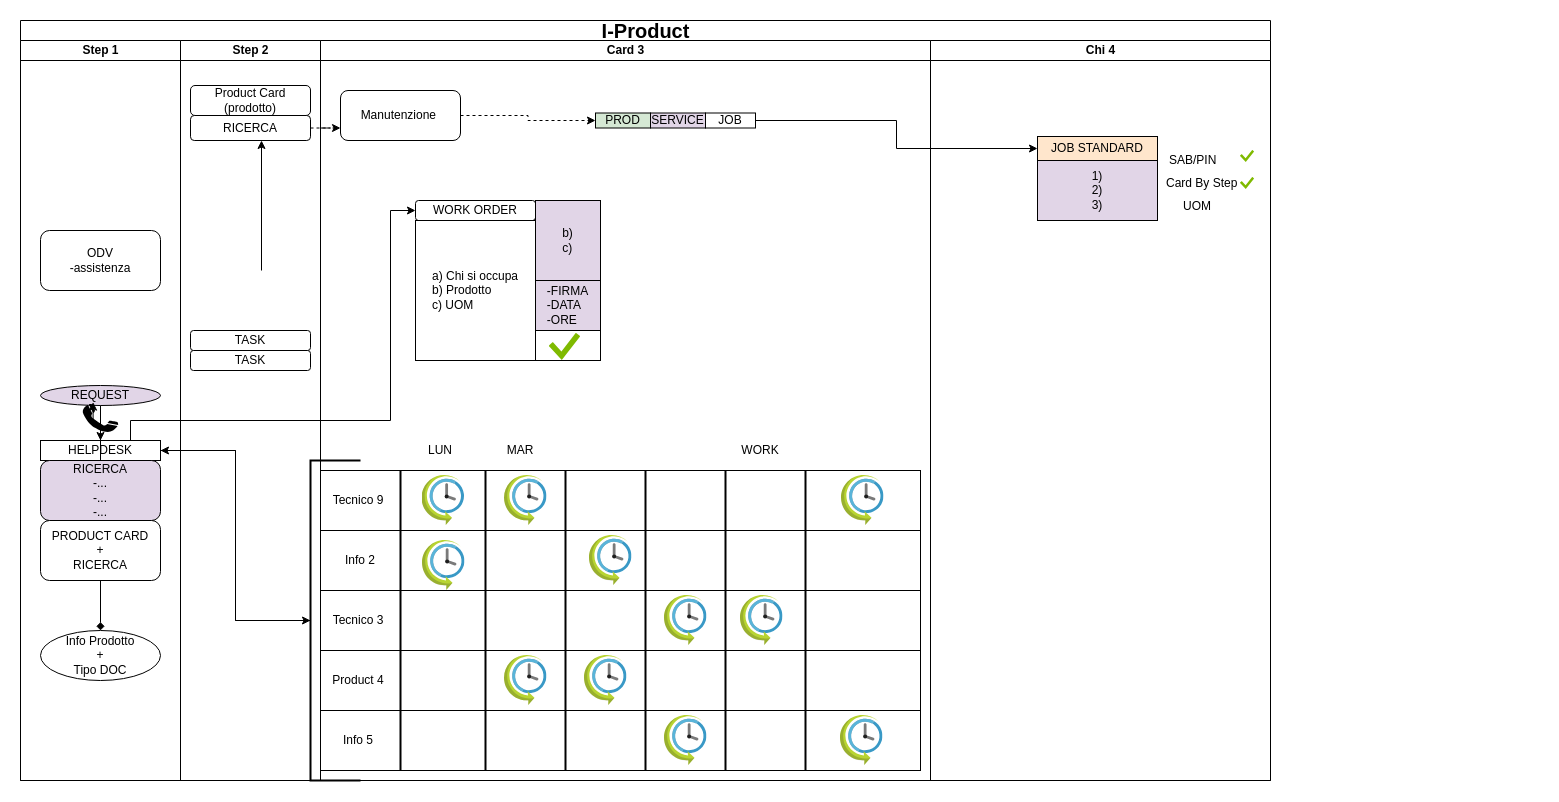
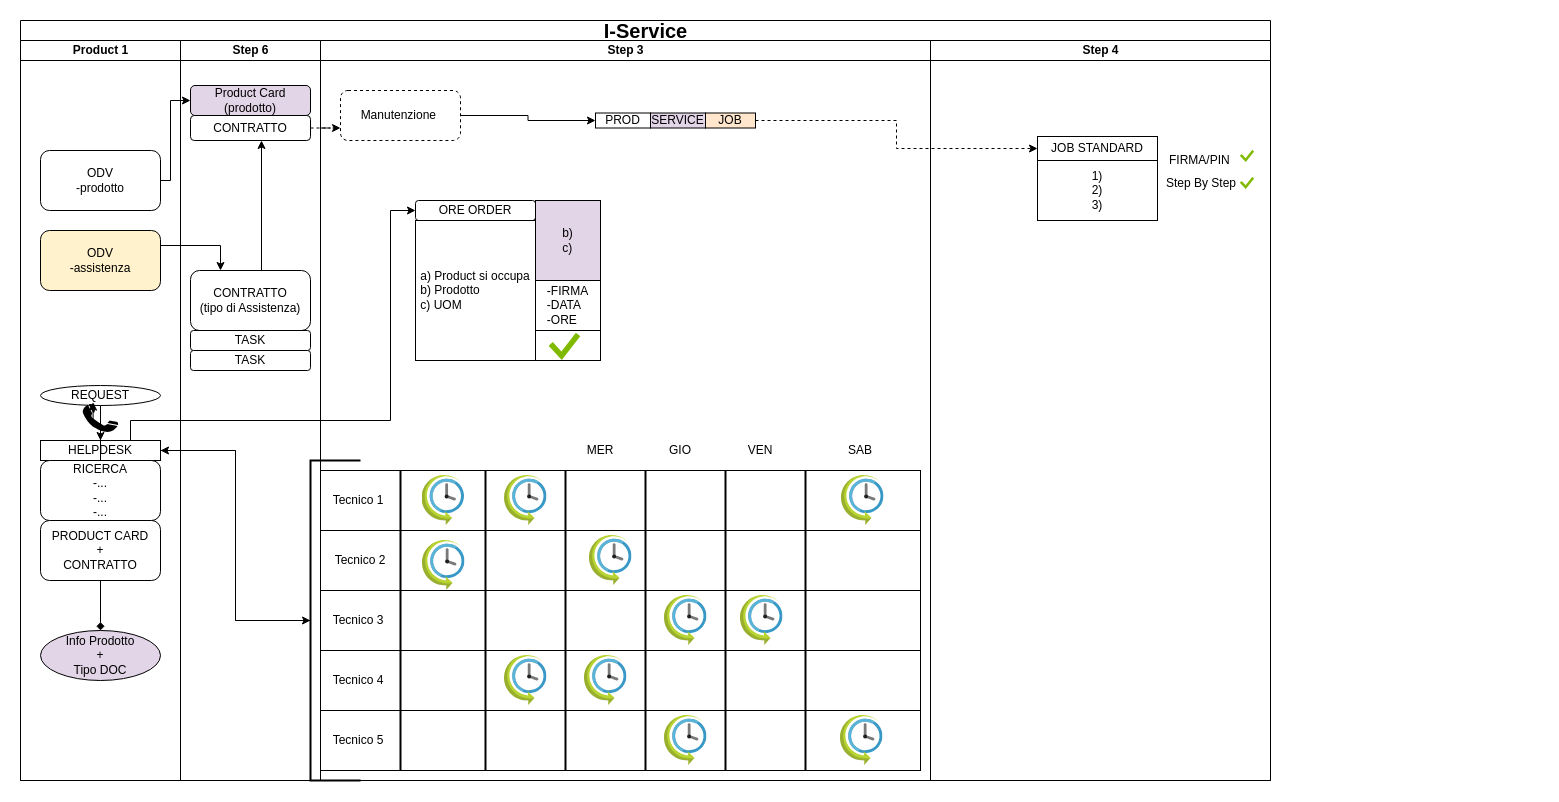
- <mxCell id="2" value="&lt;font face=&quot;Helvetica&quot; style=&quot;font-size: 20px&quot;&gt;I-Product&lt;/font&gt;" style="swimlane;html=1;childLayout=stackLayout;startSize=20;rounded=0;shadow=0;labelBackgroundColor=none;strokeColor=#000000;strokeWidth=1;fillColor=#ffffff;fontFamily=Verdana;fontSize=8;fontColor=#000000;align=center;" parent="1" vertex="1"><mxGeometry x="20" y="20" width="1250" height="760" as="geometry" /></mxCell>
+ <mxCell id="2" value="&lt;font face=&quot;Helvetica&quot; style=&quot;font-size: 20px&quot;&gt;I-Service&lt;/font&gt;" style="swimlane;html=1;childLayout=stackLayout;startSize=20;rounded=0;shadow=0;labelBackgroundColor=none;strokeColor=#000000;strokeWidth=1;fillColor=#ffffff;fontFamily=Verdana;fontSize=8;fontColor=#000000;align=center;" parent="1" vertex="1"><mxGeometry x="20" y="20" width="1250" height="760" as="geometry" /></mxCell>
- <mxCell id="3" value="Step 1" style="swimlane;html=1;startSize=20;" parent="2" vertex="1"><mxGeometry y="20" width="160" height="740" as="geometry" /></mxCell>
+ <mxCell id="3" value="Product 1" style="swimlane;html=1;startSize=20;" parent="2" vertex="1"><mxGeometry y="20" width="160" height="740" as="geometry" /></mxCell>
- <mxCell id="16" value="Step 2" style="swimlane;html=1;startSize=20;" parent="2" vertex="1"><mxGeometry x="160" y="20" width="140" height="740" as="geometry" /></mxCell>
+ <mxCell id="16" value="Step 6" style="swimlane;html=1;startSize=20;" parent="2" vertex="1"><mxGeometry x="160" y="20" width="140" height="740" as="geometry" /></mxCell>
- <mxCell id="31" value="Card 3" style="swimlane;html=1;startSize=20;" parent="2" vertex="1"><mxGeometry x="300" y="20" width="610" height="740" as="geometry" /></mxCell>
+ <mxCell id="31" value="Step 3" style="swimlane;html=1;startSize=20;" parent="2" vertex="1"><mxGeometry x="300" y="20" width="610" height="740" as="geometry" /></mxCell>
- <mxCell id="86" value="Chi 4" style="swimlane;html=1;startSize=20;" vertex="1" parent="1"><mxGeometry x="930" y="40" width="340" height="740" as="geometry" /></mxCell>
+ <mxCell id="86" value="Step 4" style="swimlane;html=1;startSize=20;" vertex="1" parent="1"><mxGeometry x="930" y="40" width="340" height="740" as="geometry" /></mxCell>
- <mxCell id="19" value="Product Card (prodotto)&lt;br&gt;" style="rounded=1;whiteSpace=wrap;html=1;" vertex="1" parent="18"><mxGeometry width="120" height="30" as="geometry" /></mxCell>
+ <mxCell id="19" value="Product Card (prodotto)&lt;br&gt;" style="rounded=1;whiteSpace=wrap;html=1;fillColor=#e1d5e7;" vertex="1" parent="18"><mxGeometry width="120" height="30" as="geometry" /></mxCell>
- <mxCell id="33" value="Manutenzione&amp;nbsp;" style="rounded=1;whiteSpace=wrap;html=1;" vertex="1" parent="31"><mxGeometry x="20" y="50" width="120" height="50" as="geometry" /></mxCell>
+ <mxCell id="33" value="Manutenzione&amp;nbsp;" style="rounded=1;whiteSpace=wrap;html=1;dashed=1;" vertex="1" parent="31"><mxGeometry x="20" y="50" width="120" height="50" as="geometry" /></mxCell>
- <mxCell id="32" style="edgeStyle=orthogonalEdgeStyle;rounded=0;orthogonalLoop=1;jettySize=auto;html=1;entryX=0;entryY=0.5;entryDx=0;entryDy=0;dashed=1;" edge="1" parent="31" source="33" target="83"><mxGeometry relative="1" as="geometry" /></mxCell>
+ <mxCell id="32" style="edgeStyle=orthogonalEdgeStyle;rounded=0;orthogonalLoop=1;jettySize=auto;html=1;entryX=0;entryY=0.5;entryDx=0;entryDy=0;" edge="1" parent="31" source="33" target="83"><mxGeometry relative="1" as="geometry" /></mxCell>
- <mxCell id="83" value="PROD" style="rounded=0;whiteSpace=wrap;html=1;fillColor=#d5e8d4;" vertex="1" parent="82"><mxGeometry width="55" height="15" as="geometry" /></mxCell>
+ <mxCell id="83" value="PROD" style="rounded=0;whiteSpace=wrap;html=1;" vertex="1" parent="82"><mxGeometry width="55" height="15" as="geometry" /></mxCell>
- <mxCell id="85" value="JOB" style="rounded=0;whiteSpace=wrap;html=1;" vertex="1" parent="82"><mxGeometry x="110" width="50" height="15" as="geometry" /></mxCell>
+ <mxCell id="85" value="JOB" style="rounded=0;whiteSpace=wrap;html=1;fillColor=#ffe6cc;" vertex="1" parent="82"><mxGeometry x="110" width="50" height="15" as="geometry" /></mxCell>
- <mxCell id="20" value="RICERCA" style="rounded=1;whiteSpace=wrap;html=1;" vertex="1" parent="18"><mxGeometry y="30" width="120" height="25" as="geometry" /></mxCell>
+ <mxCell id="20" value="CONTRATTO" style="rounded=1;whiteSpace=wrap;html=1;" vertex="1" parent="18"><mxGeometry y="30" width="120" height="25" as="geometry" /></mxCell>
- <mxCell id="96" style="edgeStyle=orthogonalEdgeStyle;rounded=0;orthogonalLoop=1;jettySize=auto;html=1;entryX=0;entryY=0.5;entryDx=0;entryDy=0;" edge="1" parent="1" source="85" target="89"><mxGeometry relative="1" as="geometry" /></mxCell>
+ <mxCell id="96" style="edgeStyle=orthogonalEdgeStyle;rounded=0;orthogonalLoop=1;jettySize=auto;html=1;entryX=0;entryY=0.5;entryDx=0;entryDy=0;dashed=1;" edge="1" parent="1" source="85" target="89"><mxGeometry relative="1" as="geometry" /></mxCell>
+ <mxCell id="25" style="edgeStyle=orthogonalEdgeStyle;rounded=0;orthogonalLoop=1;jettySize=auto;html=1;entryX=0;entryY=0.5;entryDx=0;entryDy=0;" edge="1" parent="2" source="4" target="19"><mxGeometry relative="1" as="geometry"><Array as="points"><mxPoint x="150" y="160" /><mxPoint x="150" y="80" /></Array></mxGeometry></mxCell>
- <mxCell id="89" value="JOB STANDARD" style="rounded=0;whiteSpace=wrap;html=1;fillColor=#ffe6cc;" vertex="1" parent="88"><mxGeometry width="120" height="24" as="geometry" /></mxCell>
+ <mxCell id="89" value="JOB STANDARD" style="rounded=0;whiteSpace=wrap;html=1;" vertex="1" parent="88"><mxGeometry width="120" height="24" as="geometry" /></mxCell>
- <mxCell id="92" value="SAB/PIN" style="text;html=1;resizable=0;points=[];autosize=1;align=left;verticalAlign=top;spacingTop=-4;" vertex="1" parent="1"><mxGeometry x="1167" y="150" width="80" height="20" as="geometry" /></mxCell>
+ <mxCell id="92" value="FIRMA/PIN" style="text;html=1;resizable=0;points=[];autosize=1;align=left;verticalAlign=top;spacingTop=-4;" vertex="1" parent="1"><mxGeometry x="1167" y="150" width="80" height="20" as="geometry" /></mxCell>
+ <mxCell id="4" value="ODV&lt;br&gt;-prodotto&lt;br&gt;" style="rounded=1;whiteSpace=wrap;html=1;" vertex="1" parent="3"><mxGeometry x="20" y="110" width="120" height="60" as="geometry" /></mxCell>
- <mxCell id="94" value="Card By Step" style="text;html=1;resizable=0;points=[];autosize=1;align=left;verticalAlign=top;spacingTop=-4;" vertex="1" parent="1"><mxGeometry x="1164" y="173" width="90" height="20" as="geometry" /></mxCell>
+ <mxCell id="94" value="Step By Step" style="text;html=1;resizable=0;points=[];autosize=1;align=left;verticalAlign=top;spacingTop=-4;" vertex="1" parent="1"><mxGeometry x="1164" y="173" width="90" height="20" as="geometry" /></mxCell>
- <mxCell id="90" value="1)&lt;br&gt;2)&lt;br&gt;3)&lt;br&gt;" style="rounded=0;whiteSpace=wrap;html=1;fillColor=#e1d5e7;" vertex="1" parent="88"><mxGeometry y="24" width="120" height="60" as="geometry" /></mxCell>
+ <mxCell id="90" value="1)&lt;br&gt;2)&lt;br&gt;3)&lt;br&gt;" style="rounded=0;whiteSpace=wrap;html=1;" vertex="1" parent="88"><mxGeometry y="24" width="120" height="60" as="geometry" /></mxCell>
- <mxCell id="91" value="UOM" style="text;html=1;strokeColor=none;fillColor=none;align=center;verticalAlign=middle;whiteSpace=wrap;rounded=0;" vertex="1" parent="88"><mxGeometry x="140" y="60" width="40" height="20" as="geometry" /></mxCell>
- <mxCell id="36" value="WORK ORDER" style="rounded=1;whiteSpace=wrap;html=1;" vertex="1" parent="35"><mxGeometry width="120" height="20" as="geometry" /></mxCell>
+ <mxCell id="36" value="ORE ORDER" style="rounded=1;whiteSpace=wrap;html=1;" vertex="1" parent="35"><mxGeometry width="120" height="20" as="geometry" /></mxCell>
+ <mxCell id="26" style="edgeStyle=orthogonalEdgeStyle;rounded=0;orthogonalLoop=1;jettySize=auto;html=1;entryX=0.25;entryY=0;entryDx=0;entryDy=0;exitX=1;exitY=0.25;exitDx=0;exitDy=0;" edge="1" parent="2" source="5" target="22"><mxGeometry relative="1" as="geometry"><mxPoint x="150" y="230" as="sourcePoint" /></mxGeometry></mxCell>
- <mxCell id="5" value="ODV&lt;br&gt;-assistenza&lt;br&gt;" style="rounded=1;whiteSpace=wrap;html=1;" vertex="1" parent="3"><mxGeometry x="20" y="190" width="120" height="60" as="geometry" /></mxCell>
+ <mxCell id="5" value="ODV&lt;br&gt;-assistenza&lt;br&gt;" style="rounded=1;whiteSpace=wrap;html=1;fillColor=#fff2cc;" vertex="1" parent="3"><mxGeometry x="20" y="190" width="120" height="60" as="geometry" /></mxCell>
- <mxCell id="37" value="&lt;div&gt;a) Chi si occupa&lt;/div&gt;&lt;div style=&quot;text-align: left&quot;&gt;b) Prodotto&lt;/div&gt;&lt;div style=&quot;text-align: left&quot;&gt;c) UOM&lt;/div&gt;" style="rounded=0;whiteSpace=wrap;html=1;" vertex="1" parent="35"><mxGeometry y="20" width="120" height="140" as="geometry" /></mxCell>
+ <mxCell id="37" value="&lt;div&gt;a) Product si occupa&lt;/div&gt;&lt;div style=&quot;text-align: left&quot;&gt;b) Prodotto&lt;/div&gt;&lt;div style=&quot;text-align: left&quot;&gt;c) UOM&lt;/div&gt;" style="rounded=0;whiteSpace=wrap;html=1;" vertex="1" parent="35"><mxGeometry y="20" width="120" height="140" as="geometry" /></mxCell>
+ <mxCell id="22" value="CONTRATTO&lt;br&gt;(tipo di Assistenza)&lt;br&gt;" style="rounded=1;whiteSpace=wrap;html=1;" vertex="1" parent="21"><mxGeometry width="120" height="60" as="geometry" /></mxCell>
- <mxCell id="39" value="&lt;div style=&quot;text-align: left&quot;&gt;&lt;span&gt;-FIRMA&lt;/span&gt;&lt;/div&gt;&lt;div style=&quot;text-align: left&quot;&gt;&lt;span&gt;-DATA&lt;/span&gt;&lt;/div&gt;&lt;div style=&quot;text-align: left&quot;&gt;&lt;span&gt;-ORE&lt;/span&gt;&lt;/div&gt;&lt;div style=&quot;text-align: left&quot;&gt;&lt;/div&gt;" style="rounded=0;whiteSpace=wrap;html=1;fillColor=#e1d5e7;" vertex="1" parent="35"><mxGeometry x="120" y="80" width="65" height="50" as="geometry" /></mxCell>
+ <mxCell id="39" value="&lt;div style=&quot;text-align: left&quot;&gt;&lt;span&gt;-FIRMA&lt;/span&gt;&lt;/div&gt;&lt;div style=&quot;text-align: left&quot;&gt;&lt;span&gt;-DATA&lt;/span&gt;&lt;/div&gt;&lt;div style=&quot;text-align: left&quot;&gt;&lt;span&gt;-ORE&lt;/span&gt;&lt;/div&gt;&lt;div style=&quot;text-align: left&quot;&gt;&lt;/div&gt;" style="rounded=0;whiteSpace=wrap;html=1;" vertex="1" parent="35"><mxGeometry x="120" y="80" width="65" height="50" as="geometry" /></mxCell>
- <mxCell id="6" value="REQUEST" style="ellipse;whiteSpace=wrap;html=1;fillColor=#e1d5e7;" vertex="1" parent="3"><mxGeometry x="20" y="345" width="120" height="20" as="geometry" /></mxCell>
+ <mxCell id="6" value="REQUEST" style="ellipse;whiteSpace=wrap;html=1;" vertex="1" parent="3"><mxGeometry x="20" y="345" width="120" height="20" as="geometry" /></mxCell>
- <mxCell id="56" value="LUN" style="text;html=1;strokeColor=none;fillColor=none;align=center;verticalAlign=middle;whiteSpace=wrap;rounded=0;" vertex="1" parent="43"><mxGeometry x="100" width="40" height="20" as="geometry" /></mxCell>
- <mxCell id="57" value="MAR" style="text;html=1;strokeColor=none;fillColor=none;align=center;verticalAlign=middle;whiteSpace=wrap;rounded=0;" vertex="1" parent="43"><mxGeometry x="180" width="40" height="20" as="geometry" /></mxCell>
+ <mxCell id="58" value="MER" style="text;html=1;strokeColor=none;fillColor=none;align=center;verticalAlign=middle;whiteSpace=wrap;rounded=0;" vertex="1" parent="43"><mxGeometry x="260" width="40" height="20" as="geometry" /></mxCell>
+ <mxCell id="59" value="GIO" style="text;html=1;strokeColor=none;fillColor=none;align=center;verticalAlign=middle;whiteSpace=wrap;rounded=0;" vertex="1" parent="43"><mxGeometry x="340" width="40" height="20" as="geometry" /></mxCell>
- <mxCell id="60" value="WORK" style="text;html=1;strokeColor=none;fillColor=none;align=center;verticalAlign=middle;whiteSpace=wrap;rounded=0;" vertex="1" parent="43"><mxGeometry x="420" width="40" height="20" as="geometry" /></mxCell>
+ <mxCell id="60" value="VEN" style="text;html=1;strokeColor=none;fillColor=none;align=center;verticalAlign=middle;whiteSpace=wrap;rounded=0;" vertex="1" parent="43"><mxGeometry x="420" width="40" height="20" as="geometry" /></mxCell>
+ <mxCell id="61" value="SAB" style="text;html=1;strokeColor=none;fillColor=none;align=center;verticalAlign=middle;whiteSpace=wrap;rounded=0;" vertex="1" parent="43"><mxGeometry x="520" width="40" height="20" as="geometry" /></mxCell>
- <mxCell id="13" value="RICERCA&lt;br&gt;-...&lt;br&gt;-...&lt;br&gt;-...&lt;br&gt;" style="rounded=1;whiteSpace=wrap;html=1;fillColor=#e1d5e7;" vertex="1" parent="11"><mxGeometry y="20" width="120" height="60" as="geometry" /></mxCell>
+ <mxCell id="13" value="RICERCA&lt;br&gt;-...&lt;br&gt;-...&lt;br&gt;-...&lt;br&gt;" style="rounded=1;whiteSpace=wrap;html=1;" vertex="1" parent="11"><mxGeometry y="20" width="120" height="60" as="geometry" /></mxCell>
- <mxCell id="62" value="Tecnico 9" style="text;html=1;strokeColor=none;fillColor=none;align=center;verticalAlign=middle;whiteSpace=wrap;rounded=0;" vertex="1" parent="43"><mxGeometry x="6.5" y="50" width="62" height="20" as="geometry" /></mxCell>
+ <mxCell id="62" value="Tecnico 1" style="text;html=1;strokeColor=none;fillColor=none;align=center;verticalAlign=middle;whiteSpace=wrap;rounded=0;" vertex="1" parent="43"><mxGeometry x="6.5" y="50" width="62" height="20" as="geometry" /></mxCell>
- <mxCell id="14" value="PRODUCT CARD&lt;br&gt;+&lt;br&gt;RICERCA&lt;br&gt;" style="rounded=1;whiteSpace=wrap;html=1;" vertex="1" parent="11"><mxGeometry y="80" width="120" height="60" as="geometry" /></mxCell>
+ <mxCell id="14" value="PRODUCT CARD&lt;br&gt;+&lt;br&gt;CONTRATTO&lt;br&gt;" style="rounded=1;whiteSpace=wrap;html=1;" vertex="1" parent="11"><mxGeometry y="80" width="120" height="60" as="geometry" /></mxCell>
- <mxCell id="63" value="Info 2" style="text;html=1;strokeColor=none;fillColor=none;align=center;verticalAlign=middle;whiteSpace=wrap;rounded=0;" vertex="1" parent="43"><mxGeometry x="9" y="110" width="62" height="20" as="geometry" /></mxCell>
+ <mxCell id="63" value="Tecnico 2" style="text;html=1;strokeColor=none;fillColor=none;align=center;verticalAlign=middle;whiteSpace=wrap;rounded=0;" vertex="1" parent="43"><mxGeometry x="9" y="110" width="62" height="20" as="geometry" /></mxCell>
- <mxCell id="8" value="Info Prodotto&lt;br&gt;+&lt;br&gt;Tipo DOC&lt;br&gt;" style="ellipse;whiteSpace=wrap;html=1;" vertex="1" parent="3"><mxGeometry x="20" y="590" width="120" height="50" as="geometry" /></mxCell>
+ <mxCell id="8" value="Info Prodotto&lt;br&gt;+&lt;br&gt;Tipo DOC&lt;br&gt;" style="ellipse;whiteSpace=wrap;html=1;fillColor=#e1d5e7;" vertex="1" parent="3"><mxGeometry x="20" y="590" width="120" height="50" as="geometry" /></mxCell>
- <mxCell id="65" value="Product 4" style="text;html=1;strokeColor=none;fillColor=none;align=center;verticalAlign=middle;whiteSpace=wrap;rounded=0;" vertex="1" parent="43"><mxGeometry x="6.5" y="230" width="62" height="20" as="geometry" /></mxCell>
+ <mxCell id="65" value="Tecnico 4" style="text;html=1;strokeColor=none;fillColor=none;align=center;verticalAlign=middle;whiteSpace=wrap;rounded=0;" vertex="1" parent="43"><mxGeometry x="6.5" y="230" width="62" height="20" as="geometry" /></mxCell>
- <mxCell id="66" value="Info 5" style="text;html=1;strokeColor=none;fillColor=none;align=center;verticalAlign=middle;whiteSpace=wrap;rounded=0;" vertex="1" parent="43"><mxGeometry x="6.5" y="290" width="62" height="20" as="geometry" /></mxCell>
+ <mxCell id="66" value="Tecnico 5" style="text;html=1;strokeColor=none;fillColor=none;align=center;verticalAlign=middle;whiteSpace=wrap;rounded=0;" vertex="1" parent="43"><mxGeometry x="6.5" y="290" width="62" height="20" as="geometry" /></mxCell>
